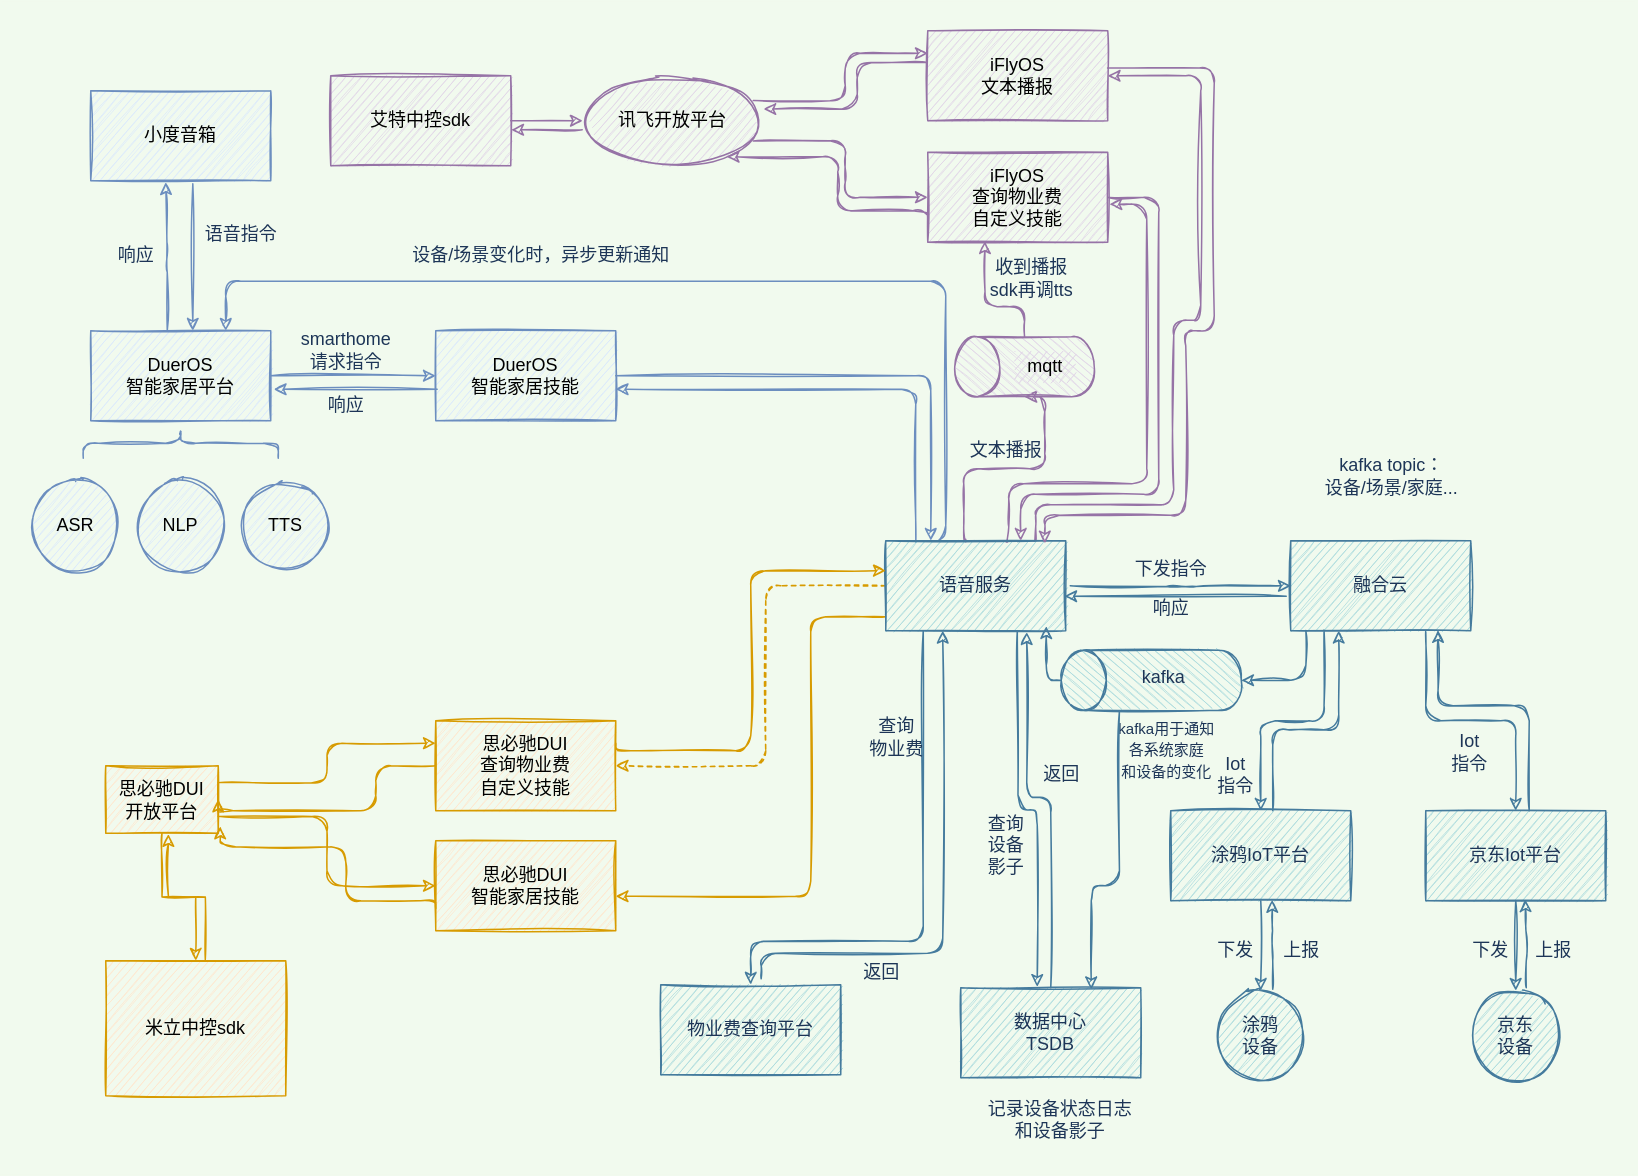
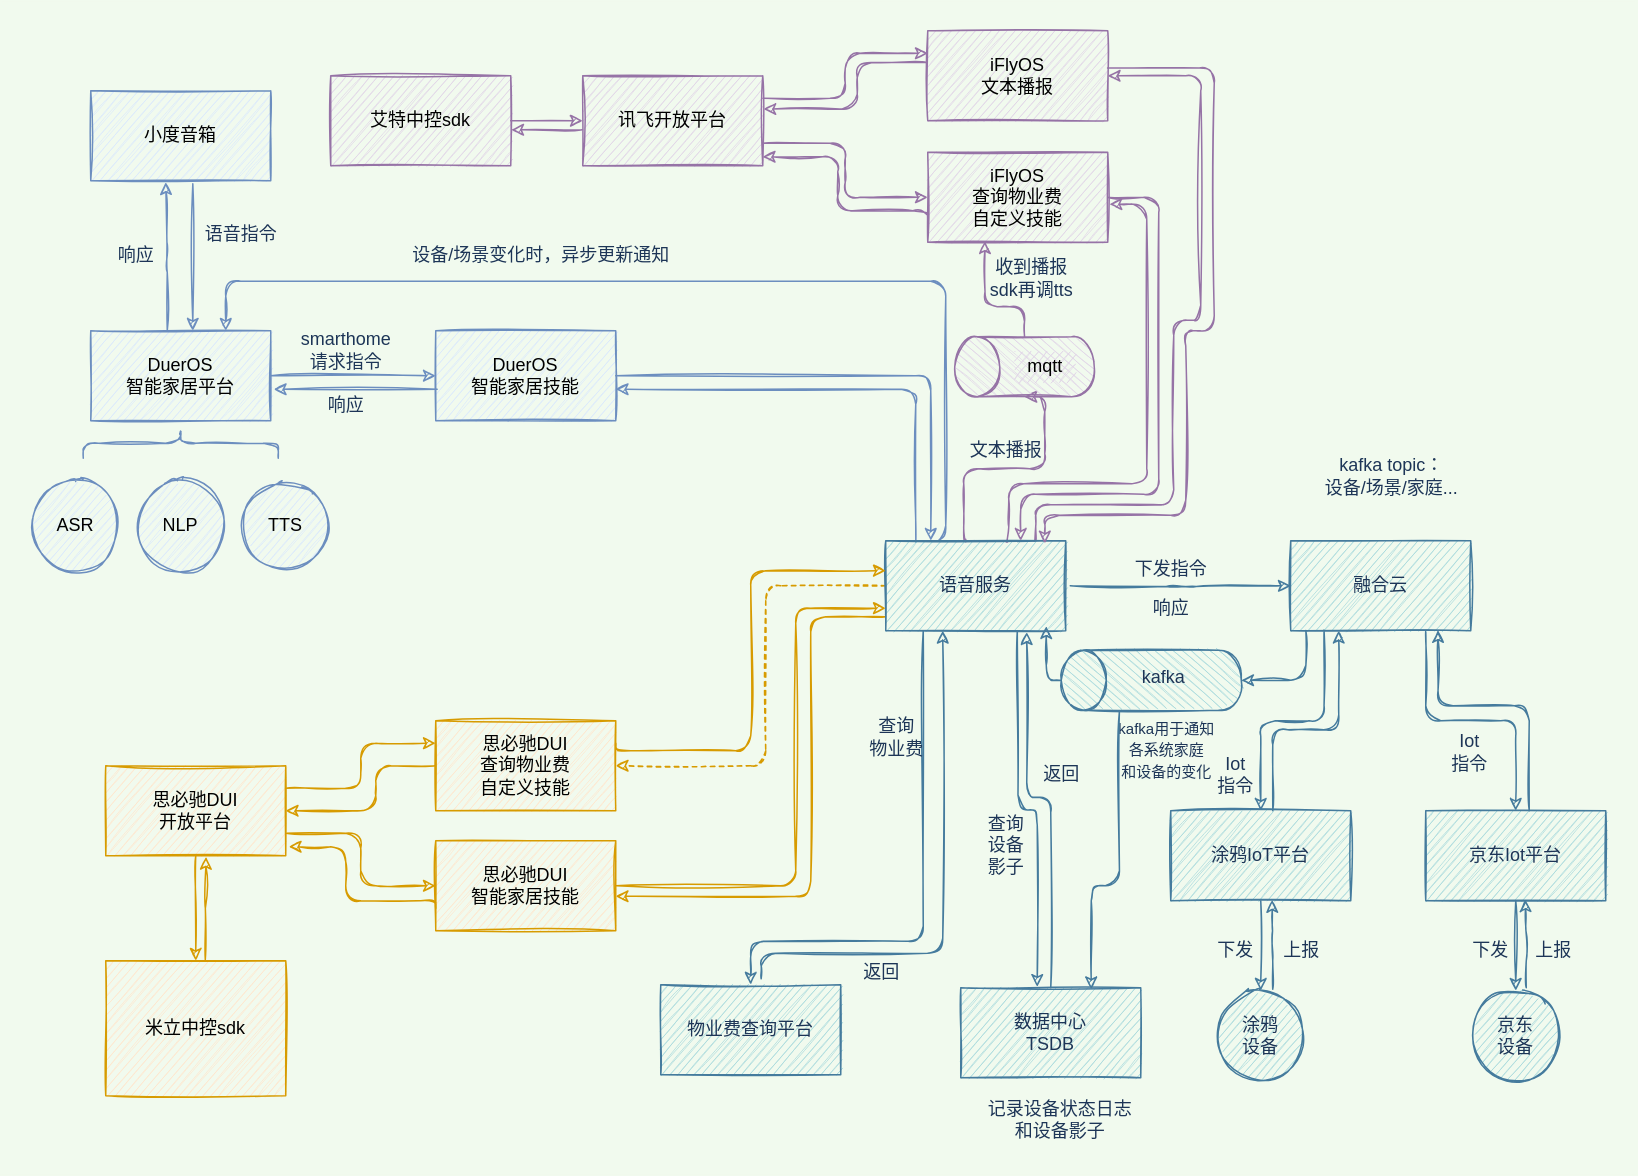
- <mxCell id="59" value="讯飞开放平台" style="ellipse;whiteSpace=wrap;html=1;strokeColor=#9673a6;fillColor=#e1d5e7;sketch=1;" parent="1" vertex="1"><mxGeometry x="388" y="50" width="120" height="60" as="geometry" /></mxCell>
+ <mxCell id="59" value="讯飞开放平台" style="rounded=0;whiteSpace=wrap;html=1;strokeColor=#9673a6;fillColor=#e1d5e7;sketch=1;" parent="1" vertex="1"><mxGeometry x="388" y="50" width="120" height="60" as="geometry" /></mxCell>
- <mxCell id="38" style="edgeStyle=orthogonalEdgeStyle;rounded=1;orthogonalLoop=1;jettySize=auto;html=1;exitX=-0.025;exitY=0.617;exitDx=0;exitDy=0;entryX=0.992;entryY=0.617;entryDx=0;entryDy=0;fontColor=#1D3557;strokeColor=#457B9D;fillColor=#A8DADC;entryPerimeter=0;exitPerimeter=0;labelBackgroundColor=#F1FAEE;sketch=1;" parent="1" source="41" target="11" edge="1"><mxGeometry relative="1" as="geometry" /></mxCell>
+ <mxCell id="36" style="edgeStyle=orthogonalEdgeStyle;rounded=1;orthogonalLoop=1;jettySize=auto;html=1;exitX=1;exitY=0.5;exitDx=0;exitDy=0;entryX=0;entryY=0.75;entryDx=0;entryDy=0;fontColor=#1D3557;strokeColor=#d79b00;fillColor=#ffe6cc;labelBackgroundColor=#F1FAEE;sketch=1;" parent="1" source="37" target="11" edge="1"><mxGeometry relative="1" as="geometry"><Array as="points"><mxPoint x="530" y="590" /><mxPoint x="530" y="405" /></Array></mxGeometry></mxCell>
- <mxCell id="31" value="思必驰DUI&lt;br&gt;开放平台" style="rounded=0;whiteSpace=wrap;html=1;strokeColor=#d79b00;fillColor=#ffe6cc;sketch=1;" parent="1" vertex="1"><mxGeometry x="70" y="510" width="75" height="45" as="geometry" /></mxCell>
+ <mxCell id="31" value="思必驰DUI&lt;br&gt;开放平台" style="rounded=0;whiteSpace=wrap;html=1;strokeColor=#d79b00;fillColor=#ffe6cc;sketch=1;" parent="1" vertex="1"><mxGeometry x="70" y="510" width="120" height="60" as="geometry" /></mxCell>
